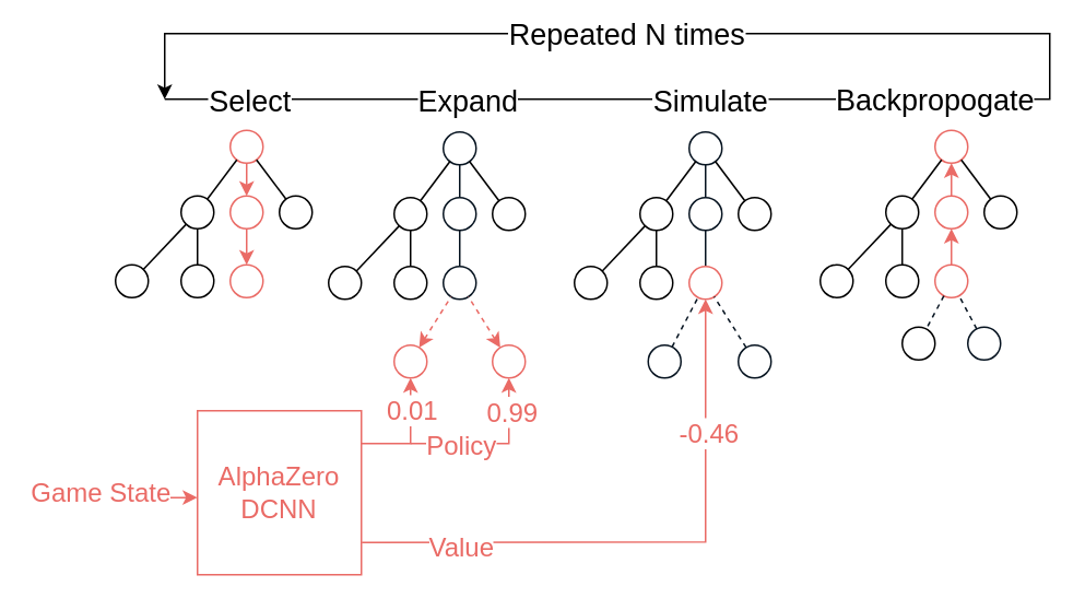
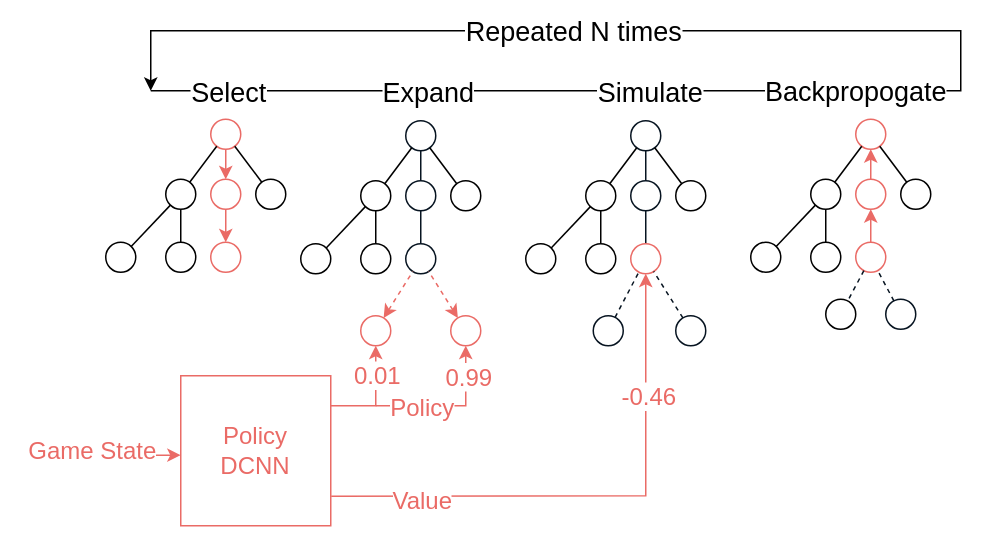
- <mxCell id="73" value="&lt;div&gt;&lt;font style=&quot;font-size: 16px;&quot; color=&quot;#ea6b66&quot;&gt;AlphaZero&lt;br&gt;&lt;/font&gt;&lt;/div&gt;&lt;div&gt;&lt;font style=&quot;font-size: 16px;&quot; color=&quot;#ea6b66&quot;&gt;DCNN&lt;/font&gt;&lt;/div&gt;" style="whiteSpace=wrap;html=1;aspect=fixed;strokeColor=#EA6B66;fontSize=16;" vertex="1" parent="1"><mxGeometry x="120" y="250" width="100" height="100" as="geometry" /></mxCell>
+ <mxCell id="73" value="&lt;div&gt;&lt;font style=&quot;font-size: 16px;&quot; color=&quot;#ea6b66&quot;&gt;Policy&lt;br&gt;&lt;/font&gt;&lt;/div&gt;&lt;div&gt;&lt;font style=&quot;font-size: 16px;&quot; color=&quot;#ea6b66&quot;&gt;DCNN&lt;/font&gt;&lt;/div&gt;" style="whiteSpace=wrap;html=1;aspect=fixed;strokeColor=#EA6B66;fontSize=16;" vertex="1" parent="1"><mxGeometry x="120" y="250" width="100" height="100" as="geometry" /></mxCell>
